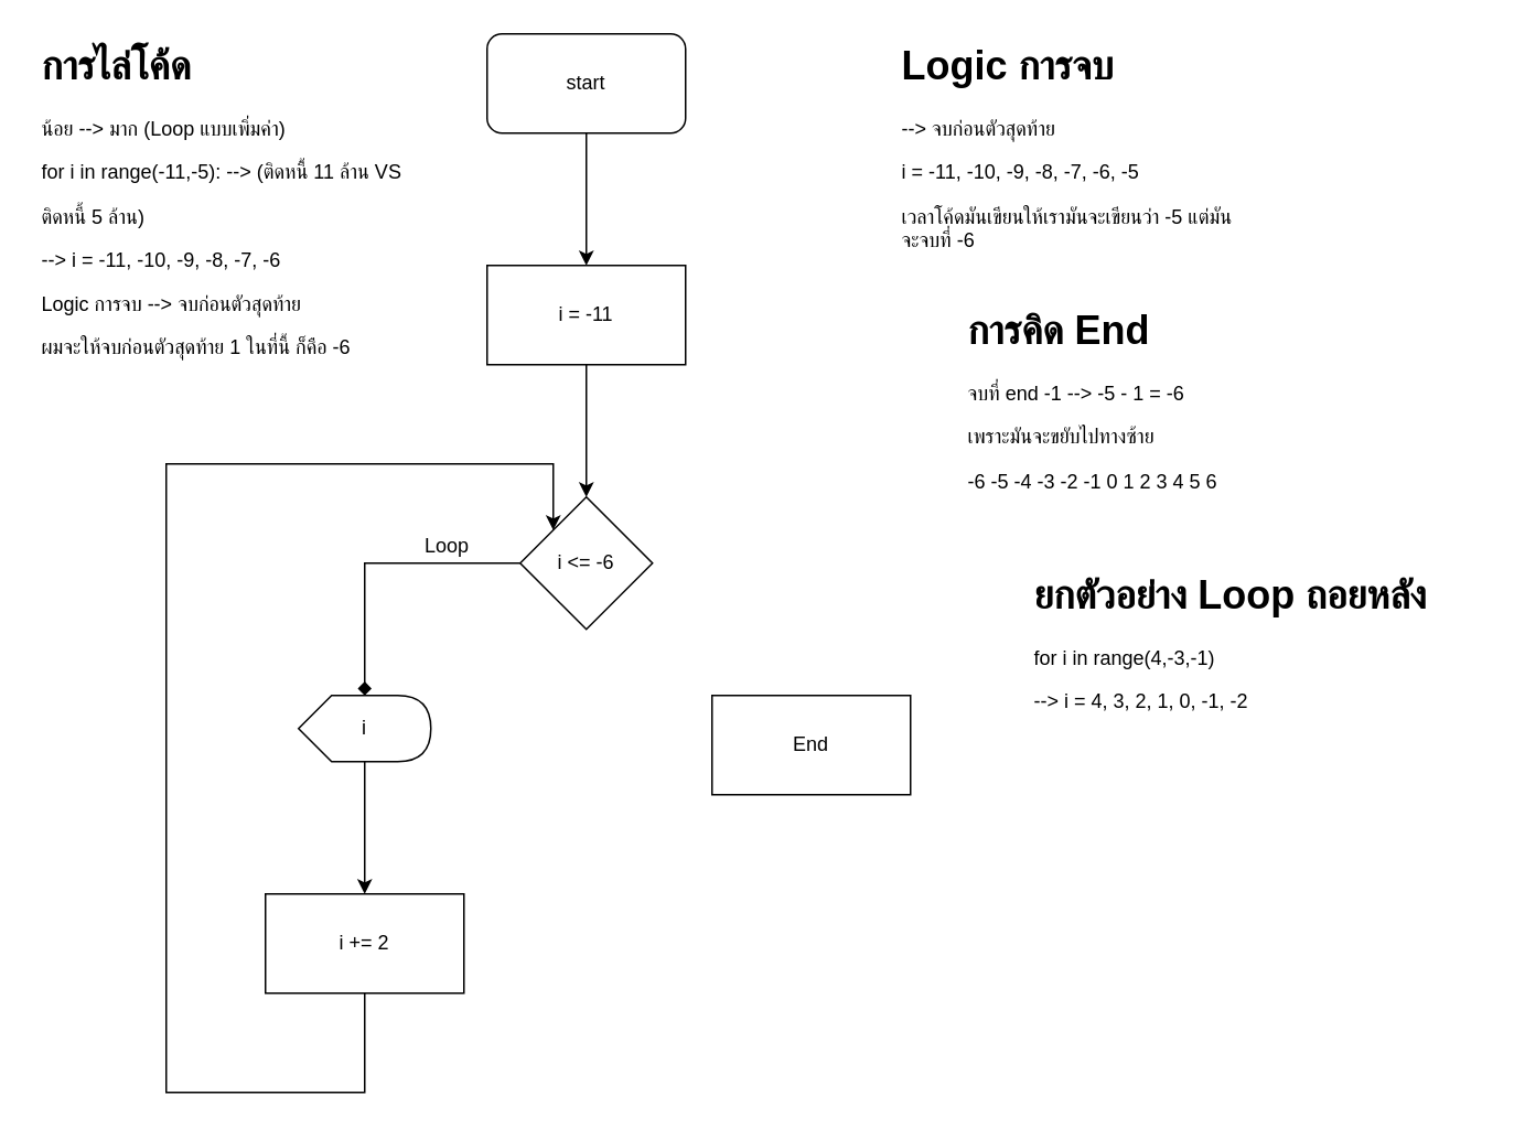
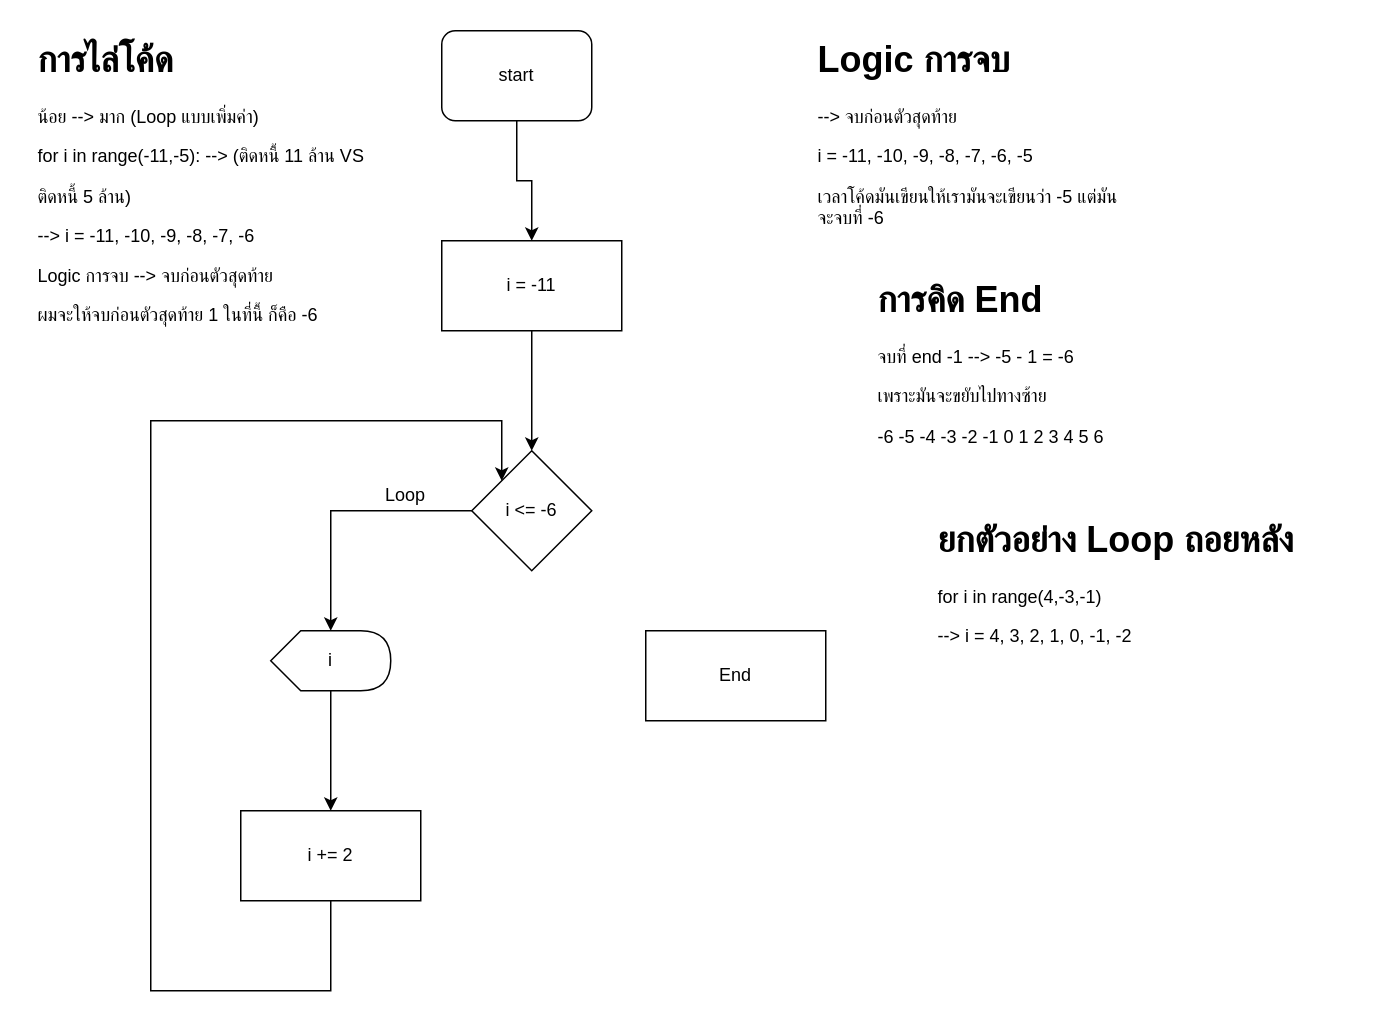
- <mxCell id="3" value="start" style="rounded=1;whiteSpace=wrap;html=1;" parent="1" vertex="1"><mxGeometry x="294" y="20" width="120" height="60" as="geometry" /></mxCell>
+ <mxCell id="3" value="start" style="rounded=1;whiteSpace=wrap;html=1;" parent="1" vertex="1"><mxGeometry x="294" y="20" width="100" height="60" as="geometry" /></mxCell>
- <mxCell id="6" style="edgeStyle=orthogonalEdgeStyle;rounded=0;orthogonalLoop=1;jettySize=auto;html=1;endArrow=diamond;" parent="1" source="7" target="9" edge="1"><mxGeometry relative="1" as="geometry" /></mxCell>
+ <mxCell id="6" style="edgeStyle=orthogonalEdgeStyle;rounded=0;orthogonalLoop=1;jettySize=auto;html=1;" parent="1" source="7" target="9" edge="1"><mxGeometry relative="1" as="geometry" /></mxCell>
